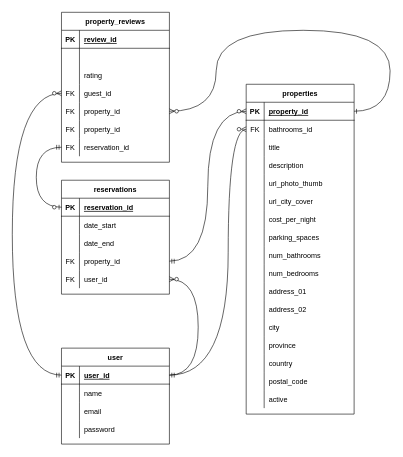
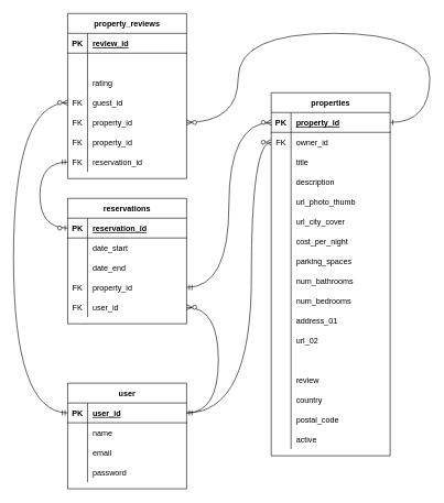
- <mxCell id="42" value="bathrooms_id" style="shape=partialRectangle;connectable=0;fillColor=none;top=0;left=0;bottom=0;right=0;align=left;spacingLeft=6;overflow=hidden;" parent="40" vertex="1"><mxGeometry x="30" width="150" height="30" as="geometry" /></mxCell>
+ <mxCell id="42" value="owner_id" style="shape=partialRectangle;connectable=0;fillColor=none;top=0;left=0;bottom=0;right=0;align=left;spacingLeft=6;overflow=hidden;" parent="40" vertex="1"><mxGeometry x="30" width="150" height="30" as="geometry" /></mxCell>
- <mxCell id="72" value="address_02" style="shape=partialRectangle;connectable=0;fillColor=none;top=0;left=0;bottom=0;right=0;align=left;spacingLeft=6;overflow=hidden;" parent="70" vertex="1"><mxGeometry x="30" width="150" height="30" as="geometry" /></mxCell>
+ <mxCell id="72" value="url_02" style="shape=partialRectangle;connectable=0;fillColor=none;top=0;left=0;bottom=0;right=0;align=left;spacingLeft=6;overflow=hidden;" parent="70" vertex="1"><mxGeometry x="30" width="150" height="30" as="geometry" /></mxCell>
- <mxCell id="75" value="city" style="shape=partialRectangle;connectable=0;fillColor=none;top=0;left=0;bottom=0;right=0;align=left;spacingLeft=6;overflow=hidden;" parent="73" vertex="1"><mxGeometry x="30" width="150" height="30" as="geometry" /></mxCell>
- <mxCell id="78" value="province" style="shape=partialRectangle;connectable=0;fillColor=none;top=0;left=0;bottom=0;right=0;align=left;spacingLeft=6;overflow=hidden;" parent="76" vertex="1"><mxGeometry x="30" width="150" height="30" as="geometry" /></mxCell>
+ <mxCell id="78" value="review" style="shape=partialRectangle;connectable=0;fillColor=none;top=0;left=0;bottom=0;right=0;align=left;spacingLeft=6;overflow=hidden;" parent="76" vertex="1"><mxGeometry x="30" width="150" height="30" as="geometry" /></mxCell>
